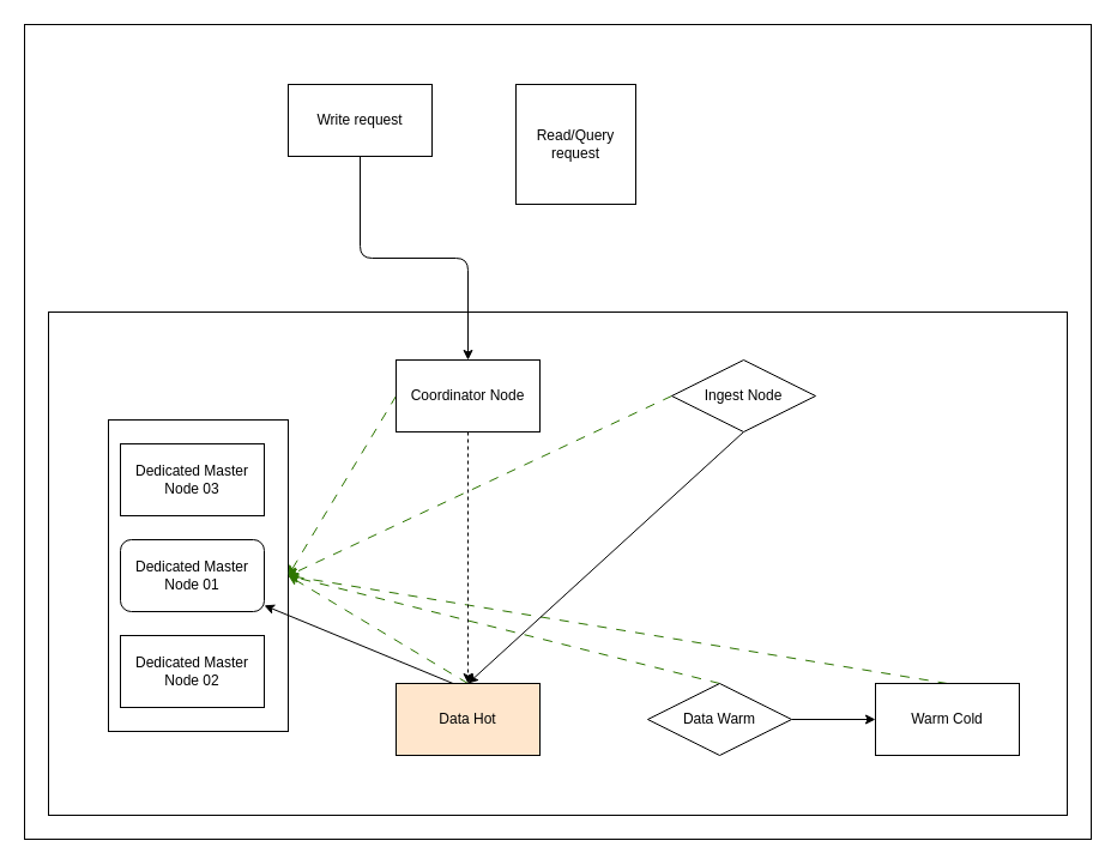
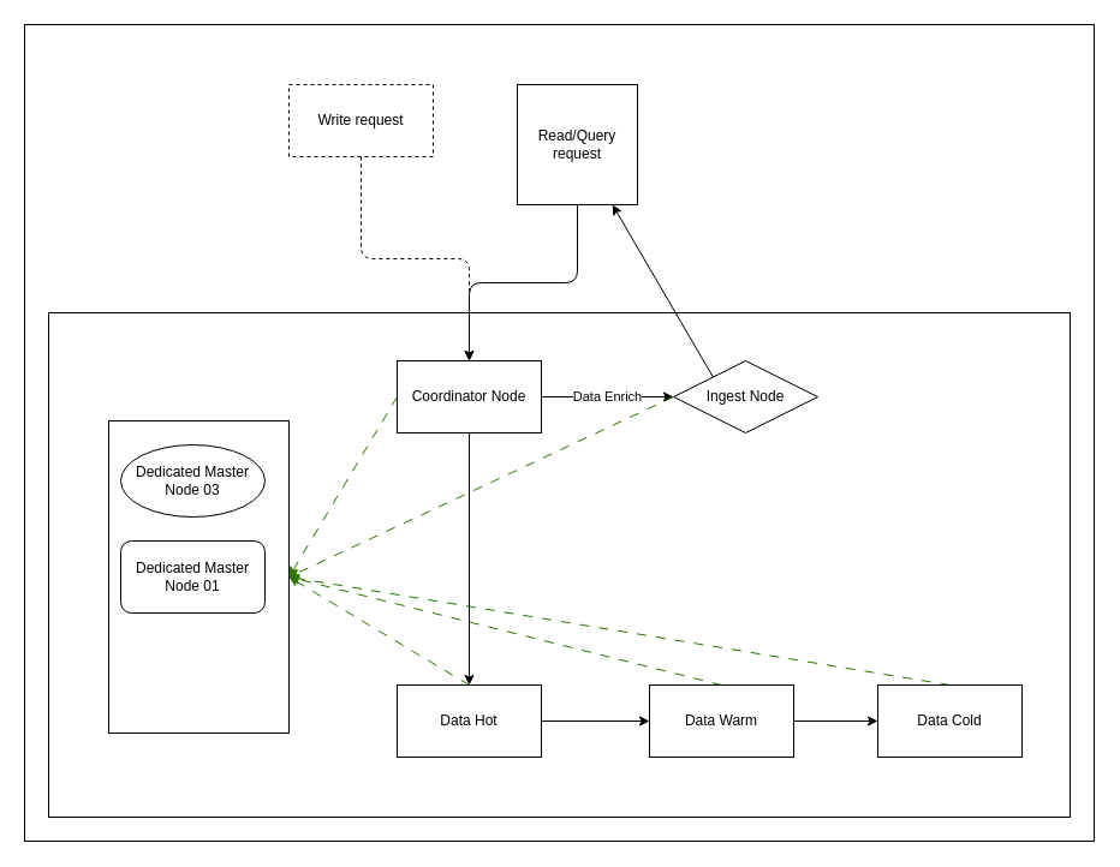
- <mxCell id="24" value="Write request" style="whiteSpace=wrap;html=1;" parent="1" vertex="1"><mxGeometry x="240" y="70" width="120" height="60" as="geometry" /></mxCell>
+ <mxCell id="24" value="Write request" style="whiteSpace=wrap;html=1;dashed=1;" parent="1" vertex="1"><mxGeometry x="240" y="70" width="120" height="60" as="geometry" /></mxCell>
- <mxCell id="23" style="edgeStyle=orthogonalEdgeStyle;html=1;exitX=0.5;exitY=1;exitDx=0;exitDy=0;entryX=0.5;entryY=0;entryDx=0;entryDy=0;" parent="1" source="24" target="19" edge="1"><mxGeometry relative="1" as="geometry" /></mxCell>
+ <mxCell id="23" style="edgeStyle=orthogonalEdgeStyle;html=1;exitX=0.5;exitY=1;exitDx=0;exitDy=0;entryX=0.5;entryY=0;entryDx=0;entryDy=0;dashed=1;" parent="1" source="24" target="19" edge="1"><mxGeometry relative="1" as="geometry" /></mxCell>
+ <mxCell id="25" style="edgeStyle=orthogonalEdgeStyle;html=1;exitX=0.5;exitY=1;exitDx=0;exitDy=0;entryX=0.5;entryY=0;entryDx=0;entryDy=0;" parent="1" source="26" target="19" edge="1"><mxGeometry relative="1" as="geometry" /></mxCell>
+ <mxCell id="16" value="Data Enrich" style="edgeStyle=none;html=1;exitX=1;exitY=0.5;exitDx=0;exitDy=0;entryX=0;entryY=0.5;entryDx=0;entryDy=0;" parent="1" source="19" target="22" edge="1"><mxGeometry relative="1" as="geometry" /></mxCell>
- <mxCell id="7" value="Dedicated Master Node 03" style="whiteSpace=wrap;html=1;" parent="1" vertex="1"><mxGeometry x="100" y="370" width="120" height="60" as="geometry" /></mxCell>
+ <mxCell id="7" value="Dedicated Master Node 03" style="ellipse;whiteSpace=wrap;html=1;" parent="1" vertex="1"><mxGeometry x="100" y="370" width="120" height="60" as="geometry" /></mxCell>
- <mxCell id="17" style="edgeStyle=none;html=1;exitX=0.5;exitY=1;exitDx=0;exitDy=0;entryX=0.5;entryY=0;entryDx=0;entryDy=0;dashed=1;" parent="1" source="19" target="10" edge="1"><mxGeometry relative="1" as="geometry" /></mxCell>
+ <mxCell id="17" style="edgeStyle=none;html=1;exitX=0.5;exitY=1;exitDx=0;exitDy=0;entryX=0.5;entryY=0;entryDx=0;entryDy=0;" parent="1" source="19" target="10" edge="1"><mxGeometry relative="1" as="geometry" /></mxCell>
- <mxCell id="20" style="edgeStyle=none;html=1;exitX=0.5;exitY=1;exitDx=0;exitDy=0;entryX=0.5;entryY=0;entryDx=0;entryDy=0;" parent="1" source="22" target="10" edge="1"><mxGeometry relative="1" as="geometry" /></mxCell>
+ <mxCell id="20" style="edgeStyle=none;html=1;exitX=0.5;exitY=1;exitDx=0;exitDy=0;" parent="1" source="22" target="26" edge="1"><mxGeometry relative="1" as="geometry" /></mxCell>
- <mxCell id="8" style="edgeStyle=none;html=1;exitX=1;exitY=0.5;exitDx=0;exitDy=0;" parent="1" source="10" target="5" edge="1"><mxGeometry relative="1" as="geometry" /></mxCell>
+ <mxCell id="8" style="edgeStyle=none;html=1;exitX=1;exitY=0.5;exitDx=0;exitDy=0;entryX=0;entryY=0.5;entryDx=0;entryDy=0;" parent="1" source="10" target="13" edge="1"><mxGeometry relative="1" as="geometry" /></mxCell>
- <mxCell id="6" value="Dedicated Master Node 02" style="whiteSpace=wrap;html=1;" parent="1" vertex="1"><mxGeometry x="100" y="530" width="120" height="60" as="geometry" /></mxCell>
- <mxCell id="10" value="Data Hot" style="whiteSpace=wrap;html=1;fillColor=#ffe6cc;" parent="1" vertex="1"><mxGeometry x="330" y="570" width="120" height="60" as="geometry" /></mxCell>
+ <mxCell id="10" value="Data Hot" style="whiteSpace=wrap;html=1;" parent="1" vertex="1"><mxGeometry x="330" y="570" width="120" height="60" as="geometry" /></mxCell>
- <mxCell id="13" value="Data Warm" style="rhombus;whiteSpace=wrap;html=1;" parent="1" vertex="1"><mxGeometry x="540" y="570" width="120" height="60" as="geometry" /></mxCell>
+ <mxCell id="13" value="Data Warm" style="whiteSpace=wrap;html=1;" parent="1" vertex="1"><mxGeometry x="540" y="570" width="120" height="60" as="geometry" /></mxCell>
- <mxCell id="15" value="Warm Cold" style="whiteSpace=wrap;html=1;" parent="1" vertex="1"><mxGeometry x="730" y="570" width="120" height="60" as="geometry" /></mxCell>
+ <mxCell id="15" value="Data Cold" style="whiteSpace=wrap;html=1;" parent="1" vertex="1"><mxGeometry x="730" y="570" width="120" height="60" as="geometry" /></mxCell>
